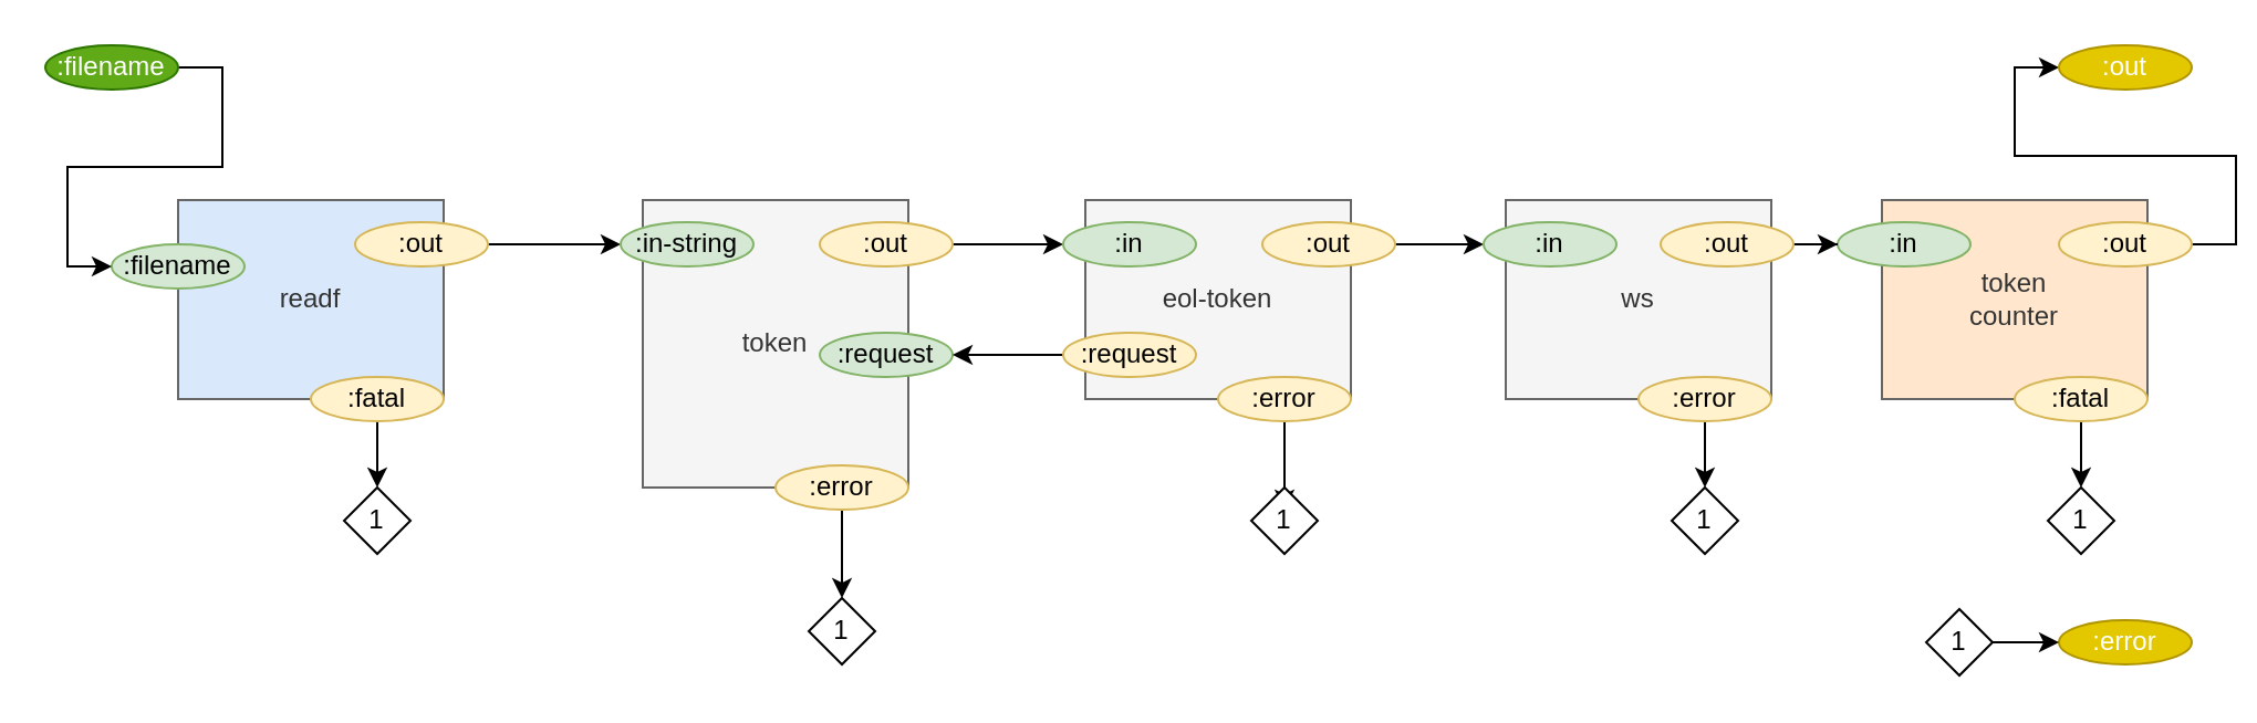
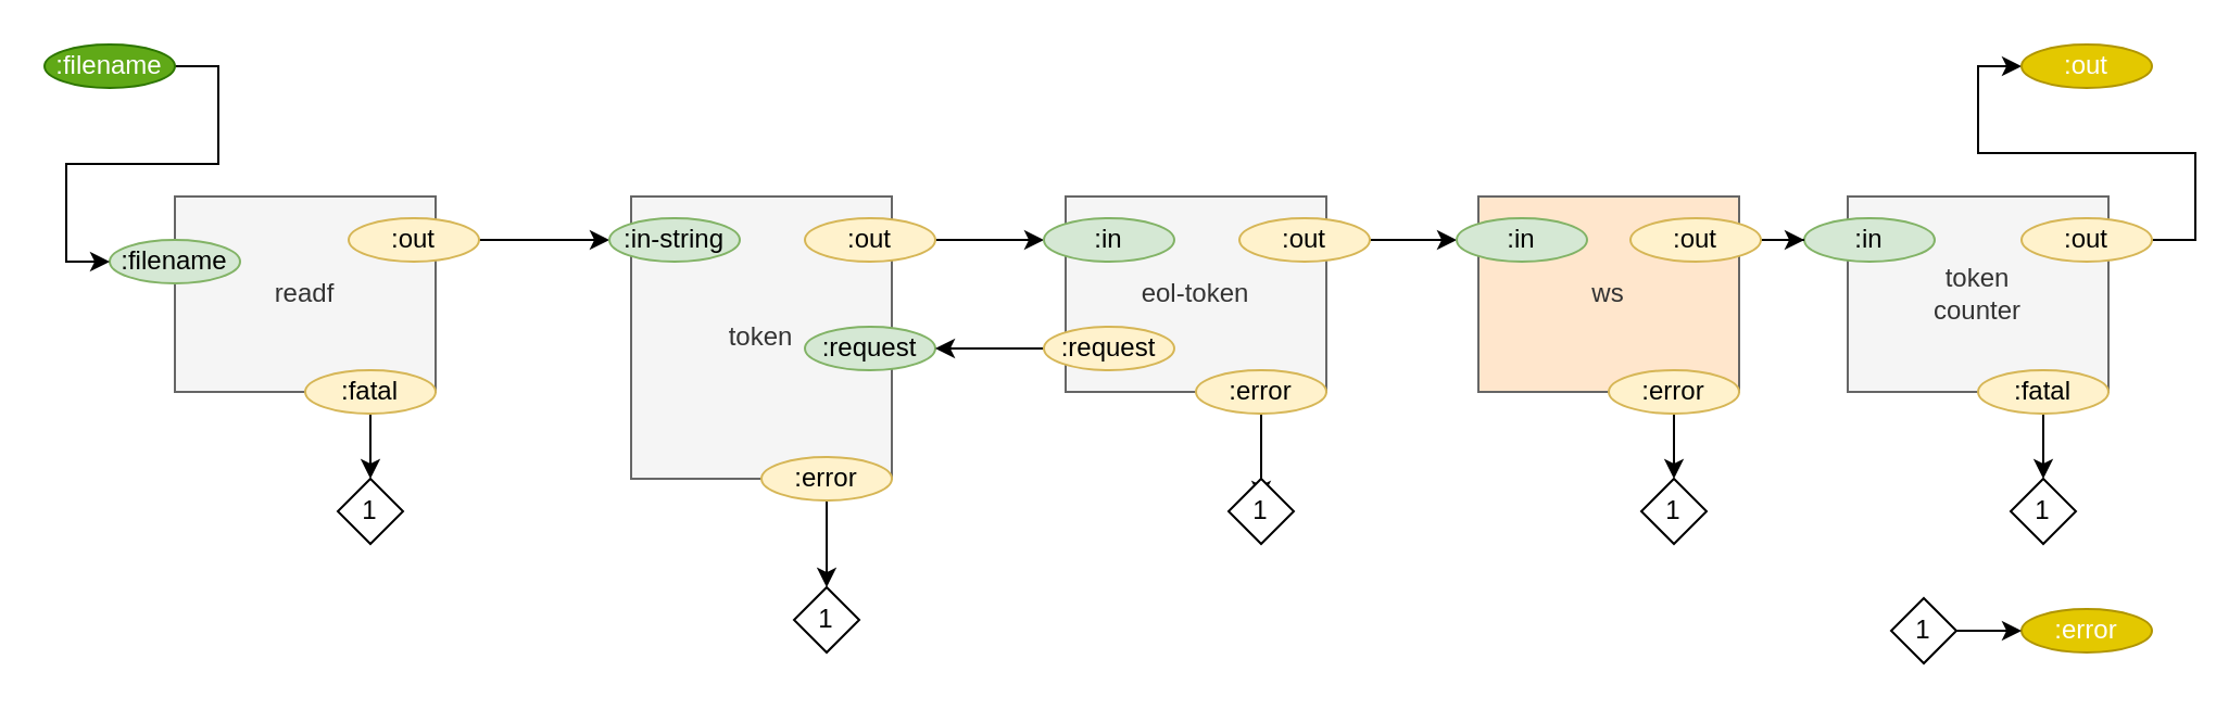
- <mxCell id="2" value="readf" style="rounded=0;whiteSpace=wrap;html=1;fillColor=#dae8fc;strokeColor=#666666;fontColor=#333333;" vertex="1" parent="1"><mxGeometry x="80" y="90" width="120" height="90" as="geometry" /></mxCell>
+ <mxCell id="2" value="readf" style="rounded=0;whiteSpace=wrap;html=1;fillColor=#f5f5f5;strokeColor=#666666;fontColor=#333333;" vertex="1" parent="1"><mxGeometry x="80" y="90" width="120" height="90" as="geometry" /></mxCell>
- <mxCell id="6" value="ws" style="rounded=0;whiteSpace=wrap;html=1;fillColor=#f5f5f5;strokeColor=#666666;fontColor=#333333;" vertex="1" parent="1"><mxGeometry x="680" y="90" width="120" height="90" as="geometry" /></mxCell>
+ <mxCell id="6" value="ws" style="rounded=0;whiteSpace=wrap;html=1;fillColor=#ffe6cc;strokeColor=#666666;fontColor=#333333;" vertex="1" parent="1"><mxGeometry x="680" y="90" width="120" height="90" as="geometry" /></mxCell>
- <mxCell id="3" value="token&lt;br&gt;counter" style="rounded=0;whiteSpace=wrap;html=1;fillColor=#ffe6cc;strokeColor=#666666;fontColor=#333333;" vertex="1" parent="1"><mxGeometry x="850" y="90" width="120" height="90" as="geometry" /></mxCell>
+ <mxCell id="3" value="token&lt;br&gt;counter" style="rounded=0;whiteSpace=wrap;html=1;fillColor=#f5f5f5;strokeColor=#666666;fontColor=#333333;" vertex="1" parent="1"><mxGeometry x="850" y="90" width="120" height="90" as="geometry" /></mxCell>
